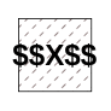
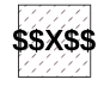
- <mxCell id="2" value="&lt;span style=&quot;font-size: 32px;&quot;&gt;$$X$$&lt;/span&gt;" style="whiteSpace=wrap;html=1;aspect=fixed;fontStyle=1;fillColor=#3f2121;fillStyle=dashed;" vertex="1" parent="1"><mxGeometry x="20" y="20" width="80" height="80" as="geometry" /></mxCell>
+ <mxCell id="2" value="&lt;span style=&quot;font-size: 32px;&quot;&gt;$$X$$&lt;/span&gt;" style="whiteSpace=wrap;html=1;aspect=fixed;fontStyle=1;fillColor=#3f2121;fillStyle=dashed;" vertex="1" parent="1"><mxGeometry x="20" y="5" width="80" height="80" as="geometry" /></mxCell>
